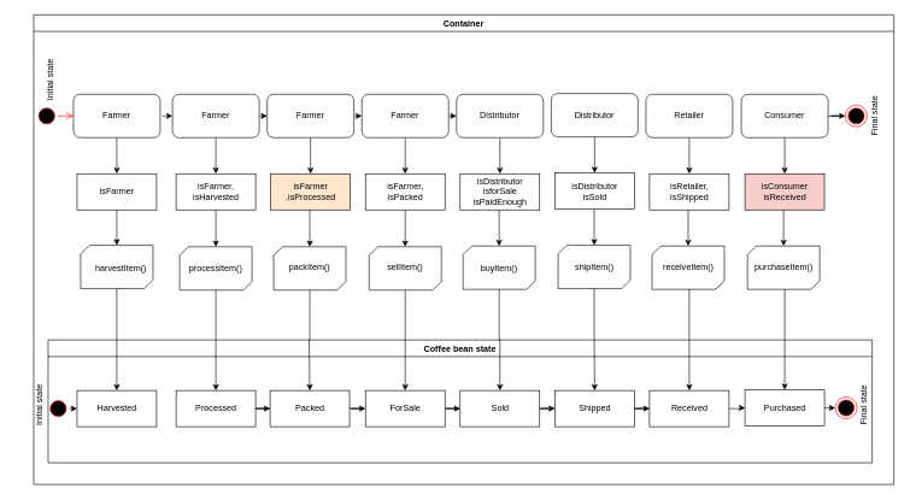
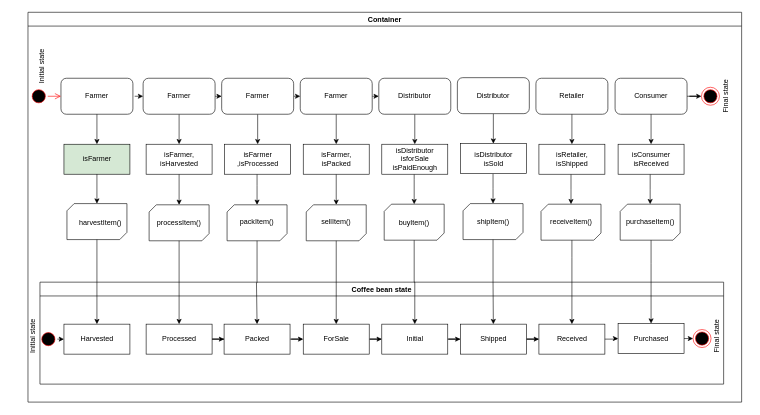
- <mxCell id="90" value="isFarmer" style="html=1;" parent="87" vertex="1"><mxGeometry x="5" y="110" width="110" height="50" as="geometry" /></mxCell>
+ <mxCell id="90" value="isFarmer" style="html=1;fillColor=#d5e8d4;" parent="87" vertex="1"><mxGeometry x="5" y="110" width="110" height="50" as="geometry" /></mxCell>
- <mxCell id="47" value="isFarmer&lt;br&gt;,isProcessed" style="html=1;fillColor=#ffe6cc;" parent="2" vertex="1"><mxGeometry x="328" y="220" width="110" height="50" as="geometry" /></mxCell>
+ <mxCell id="47" value="isFarmer&lt;br&gt;,isProcessed" style="html=1;" parent="2" vertex="1"><mxGeometry x="328" y="220" width="110" height="50" as="geometry" /></mxCell>
- <mxCell id="56" value="isConsumer&lt;br&gt;isReceived" style="html=1;fillColor=#f8cecc;" vertex="1" parent="2"><mxGeometry x="984" y="220" width="110" height="50" as="geometry" /></mxCell>
+ <mxCell id="56" value="isConsumer&lt;br&gt;isReceived" style="html=1;" vertex="1" parent="2"><mxGeometry x="984" y="220" width="110" height="50" as="geometry" /></mxCell>
- <mxCell id="19" value="Sold" style="html=1;" parent="18" vertex="1"><mxGeometry width="110" height="50" as="geometry" /></mxCell>
+ <mxCell id="19" value="Initial" style="html=1;" parent="18" vertex="1"><mxGeometry width="110" height="50" as="geometry" /></mxCell>
